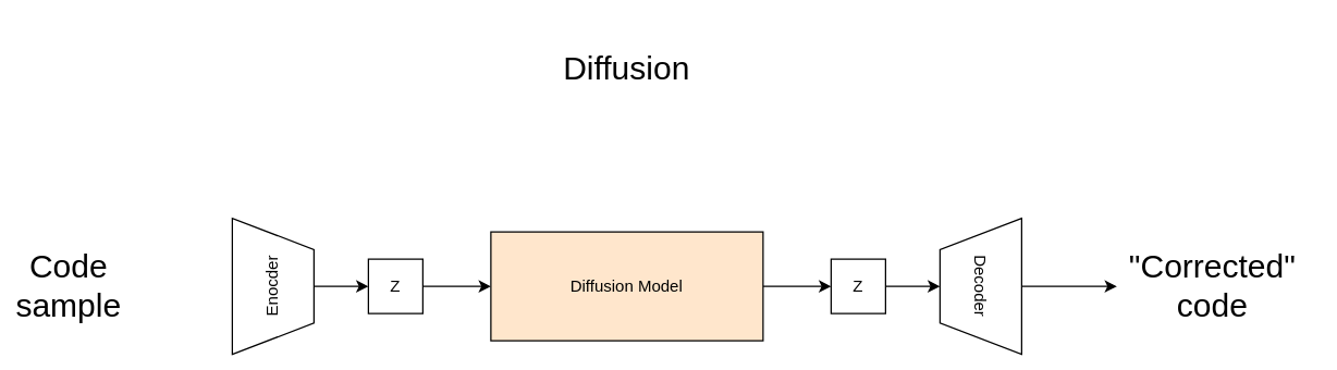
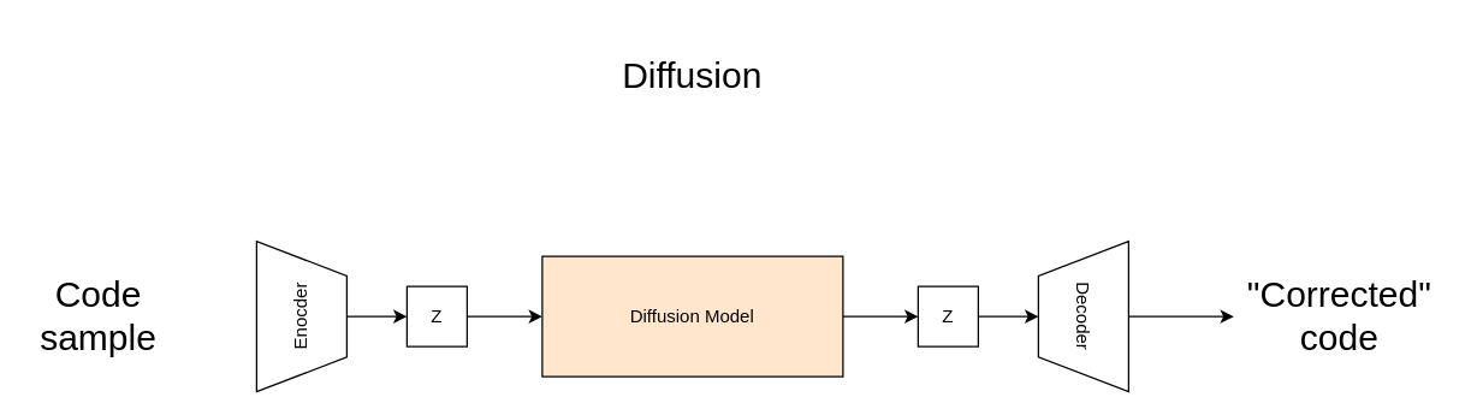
- <mxCell id="13" value="Code sample" style="text;html=1;strokeColor=none;fillColor=none;align=center;verticalAlign=middle;whiteSpace=wrap;rounded=0;fontSize=24;" vertex="1" parent="1"><mxGeometry x="5" y="177.5" width="90" height="65" as="geometry" /></mxCell>
+ <mxCell id="13" value="Code sample" style="text;html=1;strokeColor=none;fillColor=none;align=center;verticalAlign=middle;whiteSpace=wrap;rounded=0;fontSize=24;" vertex="1" parent="1"><mxGeometry x="20" y="177.5" width="90" height="65" as="geometry" /></mxCell>
